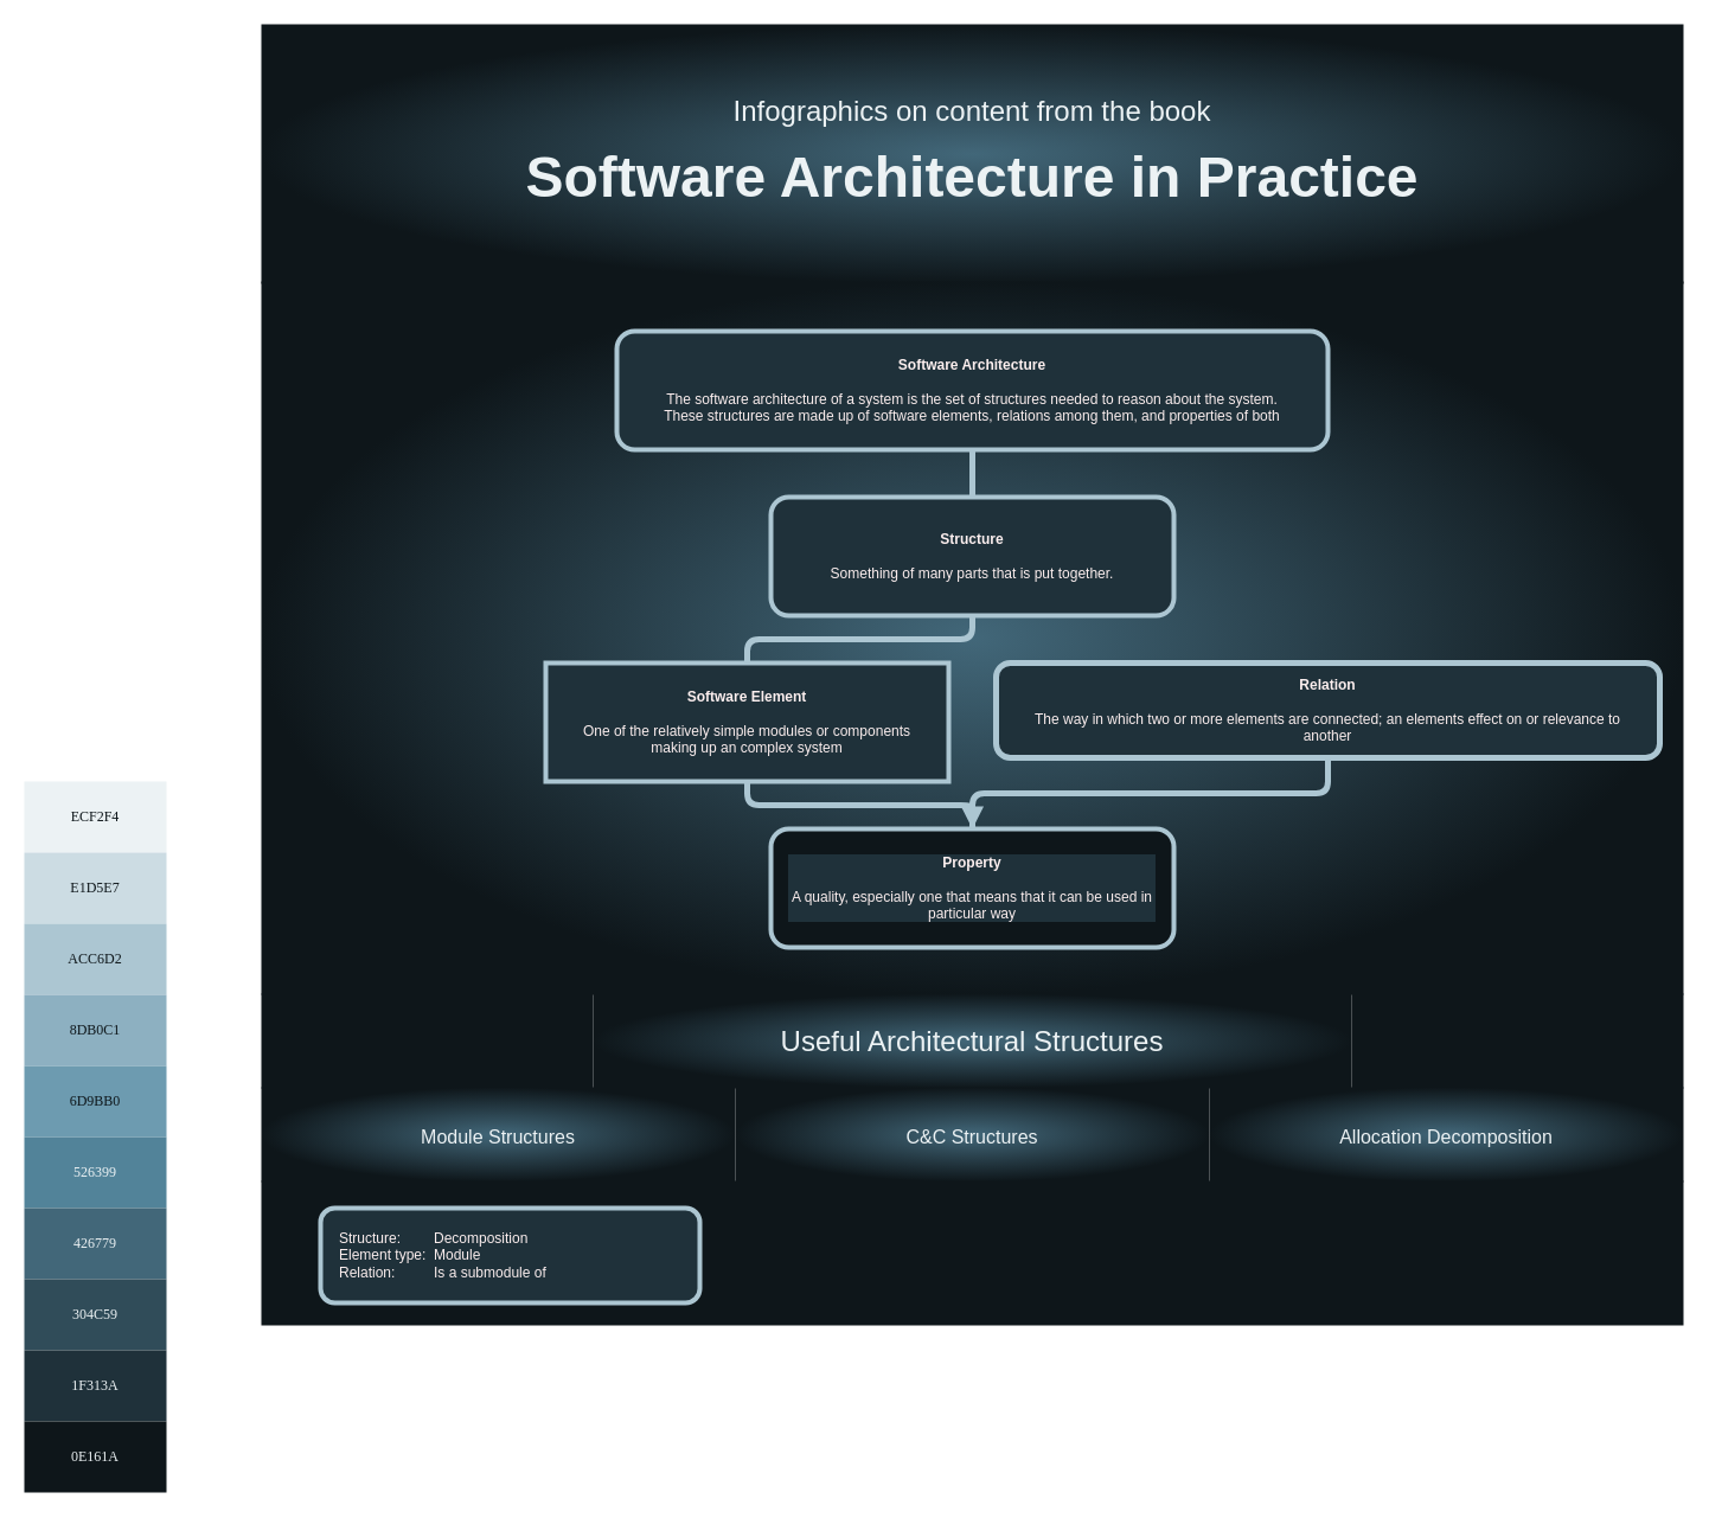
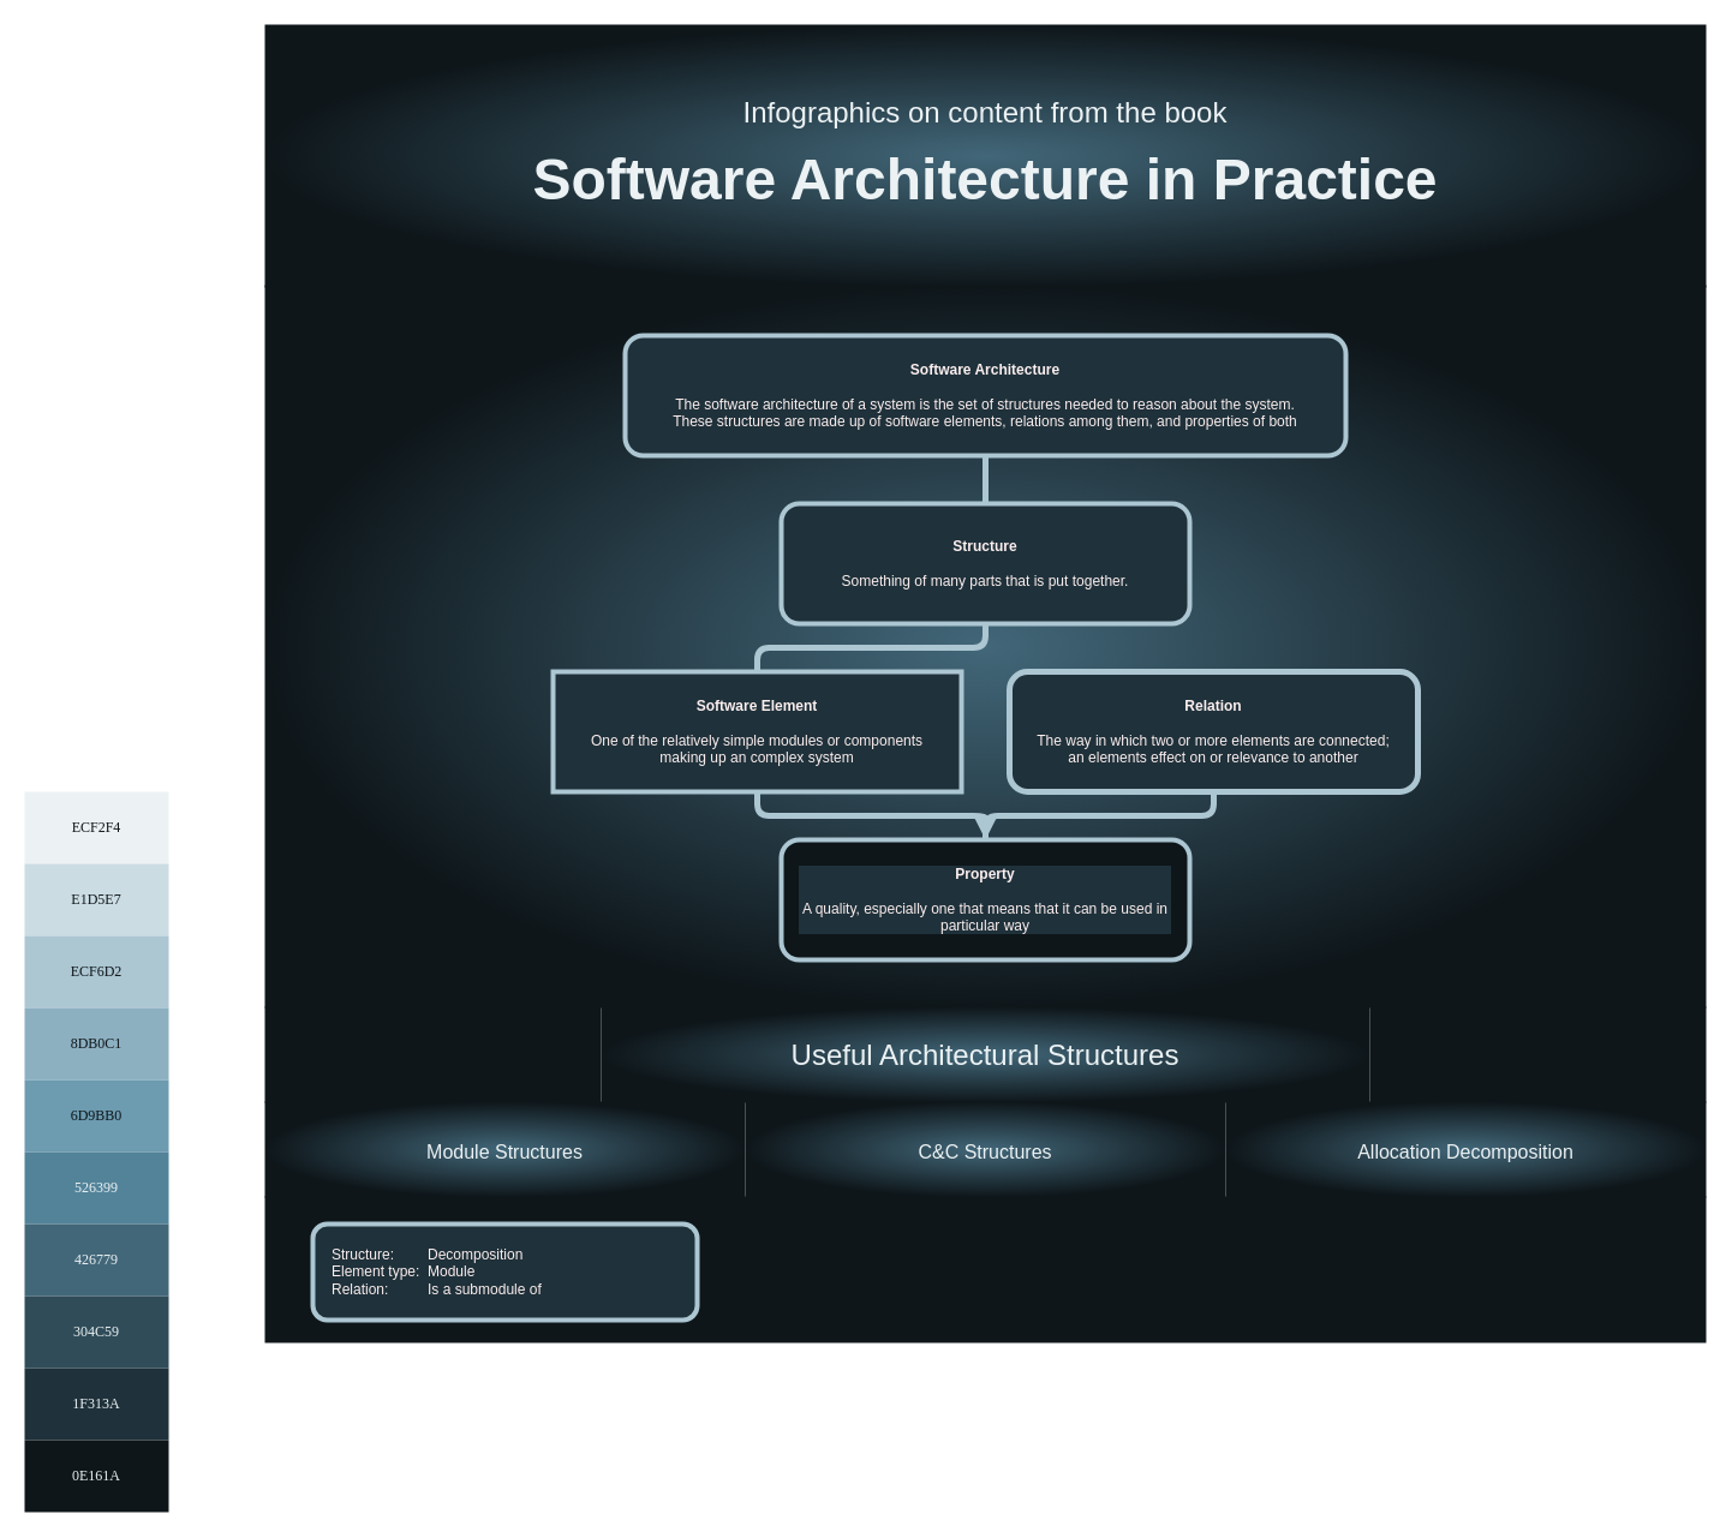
- <mxCell id="30" value="&lt;font color=&quot;#fcefef&quot;&gt;&lt;b&gt;Relation&lt;/b&gt;&lt;br&gt;&lt;br&gt;The way in which two or more elements are connected; an elements effect on or relevance to another&lt;br&gt;&lt;/font&gt;" style="rounded=1;whiteSpace=wrap;html=1;labelBackgroundColor=#1f313a;fontColor=#ecf2f4;fillColor=#1f313a;strokeColor=#acc6d2;strokeWidth=5;spacing=16;" parent="23" vertex="1"><mxGeometry x="840" y="559" width="560" height="80" as="geometry" /></mxCell>
+ <mxCell id="30" value="&lt;font color=&quot;#fcefef&quot;&gt;&lt;b&gt;Relation&lt;/b&gt;&lt;br&gt;&lt;br&gt;The way in which two or more elements are connected; an elements effect on or relevance to another&lt;br&gt;&lt;/font&gt;" style="rounded=1;whiteSpace=wrap;html=1;labelBackgroundColor=#1f313a;fontColor=#ecf2f4;fillColor=#1f313a;strokeColor=#acc6d2;strokeWidth=5;spacing=16;" parent="23" vertex="1"><mxGeometry x="840" y="559" width="340" height="100" as="geometry" /></mxCell>
- <mxCell id="9" value="ACC6D2" style="rounded=0;whiteSpace=wrap;html=1;gradientColor=none;strokeColor=none;fillColor=#acc6d2;fontFamily=Consolas;fontColor=#0e161a;" parent="6" vertex="1"><mxGeometry y="120" width="120" height="60" as="geometry" /></mxCell>
+ <mxCell id="9" value="ECF6D2" style="rounded=0;whiteSpace=wrap;html=1;gradientColor=none;strokeColor=none;fillColor=#acc6d2;fontFamily=Consolas;fontColor=#0e161a;" parent="6" vertex="1"><mxGeometry y="120" width="120" height="60" as="geometry" /></mxCell>
- <mxCell id="36" value="&lt;div style=&quot;&quot;&gt;&lt;span style=&quot;color: rgb(252, 239, 239);&quot;&gt;Structure:&lt;span style=&quot;white-space: pre;&quot;&gt;&#09;&lt;/span&gt;Decomposition&lt;/span&gt;&lt;/div&gt;&lt;div style=&quot;&quot;&gt;&lt;span style=&quot;color: rgb(252, 239, 239);&quot;&gt;Element type:&lt;span style=&quot;white-space: pre;&quot;&gt;&#09;&lt;/span&gt;Module&lt;/span&gt;&lt;/div&gt;&lt;div style=&quot;&quot;&gt;&lt;span style=&quot;color: rgb(252, 239, 239);&quot;&gt;Relation:&lt;span style=&quot;white-space: pre;&quot;&gt;&#09;&lt;/span&gt;&lt;span style=&quot;white-space: pre;&quot;&gt;&#09;&lt;/span&gt;Is a submodule of&lt;/span&gt;&lt;/div&gt;" style="rounded=1;whiteSpace=wrap;html=1;labelBackgroundColor=#1f313a;fontColor=#ecf2f4;fillColor=#1f313a;strokeColor=#acc6d2;strokeWidth=4;spacing=16;align=left;" vertex="1" parent="23"><mxGeometry x="270" y="1019" width="320" height="80" as="geometry" /></mxCell>
+ <mxCell id="36" value="&lt;div style=&quot;&quot;&gt;&lt;span style=&quot;color: rgb(252, 239, 239);&quot;&gt;Structure:&lt;span style=&quot;white-space: pre;&quot;&gt;&#09;&lt;/span&gt;Decomposition&lt;/span&gt;&lt;/div&gt;&lt;div style=&quot;&quot;&gt;&lt;span style=&quot;color: rgb(252, 239, 239);&quot;&gt;Element type:&lt;span style=&quot;white-space: pre;&quot;&gt;&#09;&lt;/span&gt;Module&lt;/span&gt;&lt;/div&gt;&lt;div style=&quot;&quot;&gt;&lt;span style=&quot;color: rgb(252, 239, 239);&quot;&gt;Relation:&lt;span style=&quot;white-space: pre;&quot;&gt;&#09;&lt;/span&gt;&lt;span style=&quot;white-space: pre;&quot;&gt;&#09;&lt;/span&gt;Is a submodule of&lt;/span&gt;&lt;/div&gt;" style="rounded=1;whiteSpace=wrap;html=1;labelBackgroundColor=#1f313a;fontColor=#ecf2f4;fillColor=#1f313a;strokeColor=#acc6d2;strokeWidth=4;spacing=16;align=left;" vertex="1" parent="23"><mxGeometry x="260" y="1019" width="320" height="80" as="geometry" /></mxCell>
